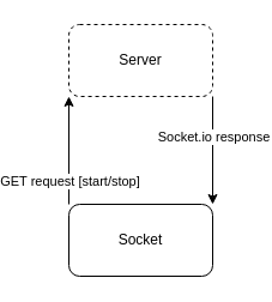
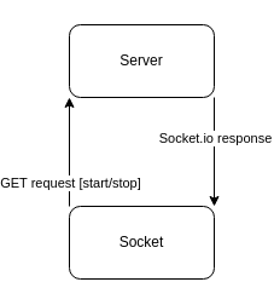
- <mxCell id="4" value="Server" style="rounded=1;whiteSpace=wrap;html=1;dashed=1;" parent="1" vertex="1"><mxGeometry x="20" y="20" width="120" height="60" as="geometry" /></mxCell>
+ <mxCell id="4" value="Server" style="rounded=1;whiteSpace=wrap;html=1;" parent="1" vertex="1"><mxGeometry x="20" y="20" width="120" height="60" as="geometry" /></mxCell>
